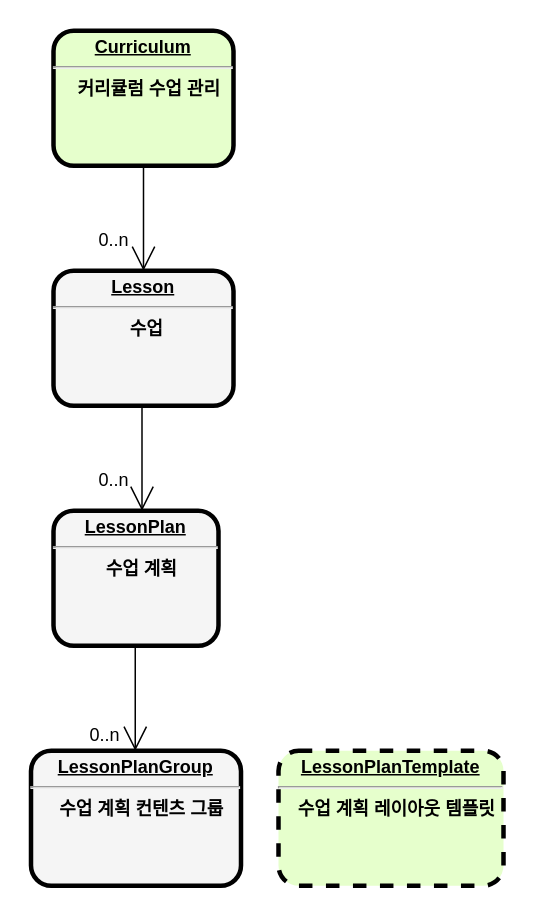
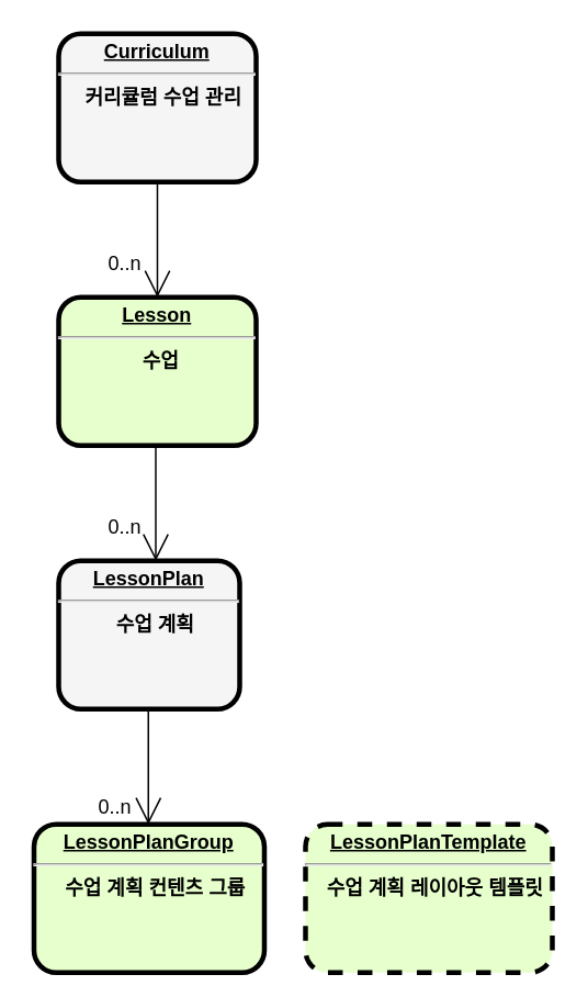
- <mxCell id="2" value="&lt;p style=&quot;margin: 0px ; margin-top: 4px ; text-align: center ; text-decoration: underline&quot;&gt;&lt;strong&gt;Curriculum&lt;/strong&gt;&lt;/p&gt;&lt;hr&gt;&lt;p style=&quot;margin: 0px ; margin-left: 8px&quot;&gt;커리큘럼 수업 관리&lt;/p&gt;" style="verticalAlign=middle;align=center;overflow=fill;fontSize=12;fontFamily=Helvetica;html=1;rounded=1;fontStyle=1;strokeWidth=3;fillColor=#E6FFCC" vertex="1" parent="1"><mxGeometry x="35" y="20" width="120" height="90" as="geometry" /></mxCell>
+ <mxCell id="2" value="&lt;p style=&quot;margin: 0px ; margin-top: 4px ; text-align: center ; text-decoration: underline&quot;&gt;&lt;strong&gt;Curriculum&lt;/strong&gt;&lt;/p&gt;&lt;hr&gt;&lt;p style=&quot;margin: 0px ; margin-left: 8px&quot;&gt;커리큘럼 수업 관리&lt;/p&gt;" style="verticalAlign=middle;align=center;overflow=fill;fontSize=12;fontFamily=Helvetica;html=1;rounded=1;fontStyle=1;strokeWidth=3;fillColor=#f5f5f5;" vertex="1" parent="1"><mxGeometry x="35" y="20" width="120" height="90" as="geometry" /></mxCell>
- <mxCell id="3" value="&lt;p style=&quot;margin: 0px ; margin-top: 4px ; text-align: center ; text-decoration: underline&quot;&gt;Lesson&lt;/p&gt;&lt;hr&gt;&lt;p style=&quot;margin: 0px ; margin-left: 8px&quot;&gt;수업&amp;nbsp;&lt;/p&gt;" style="verticalAlign=middle;align=center;overflow=fill;fontSize=12;fontFamily=Helvetica;html=1;rounded=1;fontStyle=1;strokeWidth=3;fillColor=#f5f5f5;" vertex="1" parent="1"><mxGeometry x="35" y="180" width="120" height="90" as="geometry" /></mxCell>
+ <mxCell id="3" value="&lt;p style=&quot;margin: 0px ; margin-top: 4px ; text-align: center ; text-decoration: underline&quot;&gt;Lesson&lt;/p&gt;&lt;hr&gt;&lt;p style=&quot;margin: 0px ; margin-left: 8px&quot;&gt;수업&amp;nbsp;&lt;/p&gt;" style="verticalAlign=middle;align=center;overflow=fill;fontSize=12;fontFamily=Helvetica;html=1;rounded=1;fontStyle=1;strokeWidth=3;fillColor=#E6FFCC" vertex="1" parent="1"><mxGeometry x="35" y="180" width="120" height="90" as="geometry" /></mxCell>
- <mxCell id="5" value="&lt;p style=&quot;margin: 0px ; margin-top: 4px ; text-align: center ; text-decoration: underline&quot;&gt;&lt;strong&gt;LessonPlanGroup&lt;/strong&gt;&lt;/p&gt;&lt;hr&gt;&lt;p style=&quot;margin: 0px ; margin-left: 8px&quot;&gt;수업 계획 컨텐츠 그룹&lt;/p&gt;" style="verticalAlign=middle;align=center;overflow=fill;fontSize=12;fontFamily=Helvetica;html=1;rounded=1;fontStyle=1;strokeWidth=3;fillColor=#f5f5f5;" vertex="1" parent="1"><mxGeometry x="20" y="500" width="140" height="90" as="geometry" /></mxCell>
+ <mxCell id="5" value="&lt;p style=&quot;margin: 0px ; margin-top: 4px ; text-align: center ; text-decoration: underline&quot;&gt;&lt;strong&gt;LessonPlanGroup&lt;/strong&gt;&lt;/p&gt;&lt;hr&gt;&lt;p style=&quot;margin: 0px ; margin-left: 8px&quot;&gt;수업 계획 컨텐츠 그룹&lt;/p&gt;" style="verticalAlign=middle;align=center;overflow=fill;fontSize=12;fontFamily=Helvetica;html=1;rounded=1;fontStyle=1;strokeWidth=3;fillColor=#E6FFCC" vertex="1" parent="1"><mxGeometry x="20" y="500" width="140" height="90" as="geometry" /></mxCell>
